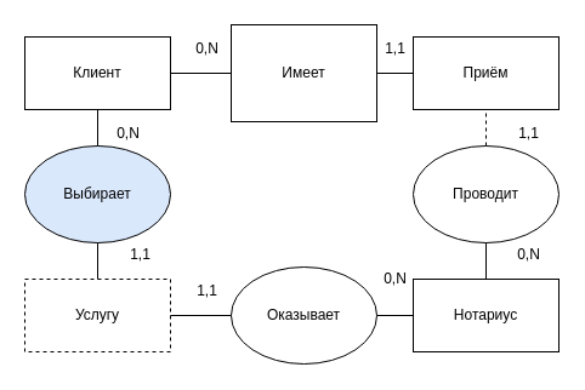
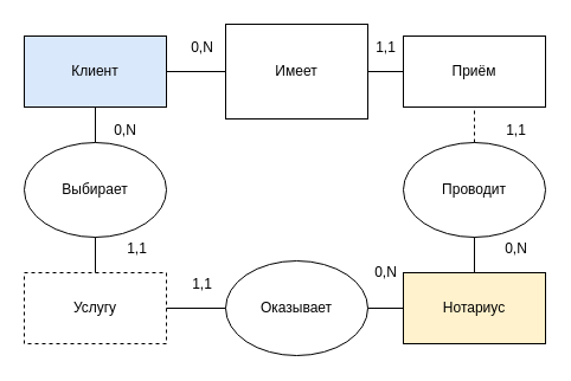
- <mxCell id="2" value="Клиент" style="rounded=0;whiteSpace=wrap;html=1;" vertex="1" parent="1"><mxGeometry x="20" y="30" width="120" height="60" as="geometry" /></mxCell>
+ <mxCell id="2" value="Клиент" style="rounded=0;whiteSpace=wrap;html=1;fillColor=#dae8fc;" vertex="1" parent="1"><mxGeometry x="20" y="30" width="120" height="60" as="geometry" /></mxCell>
- <mxCell id="9" value="Выбирает" style="ellipse;whiteSpace=wrap;html=1;fillColor=#dae8fc;" vertex="1" parent="1"><mxGeometry x="20" y="120" width="120" height="80" as="geometry" /></mxCell>
+ <mxCell id="9" value="Выбирает" style="ellipse;whiteSpace=wrap;html=1;" vertex="1" parent="1"><mxGeometry x="20" y="120" width="120" height="80" as="geometry" /></mxCell>
- <mxCell id="4" value="Нотариус" style="rounded=0;whiteSpace=wrap;html=1;" vertex="1" parent="1"><mxGeometry x="340" y="230" width="120" height="60" as="geometry" /></mxCell>
+ <mxCell id="4" value="Нотариус" style="rounded=0;whiteSpace=wrap;html=1;fillColor=#fff2cc;" vertex="1" parent="1"><mxGeometry x="340" y="230" width="120" height="60" as="geometry" /></mxCell>
